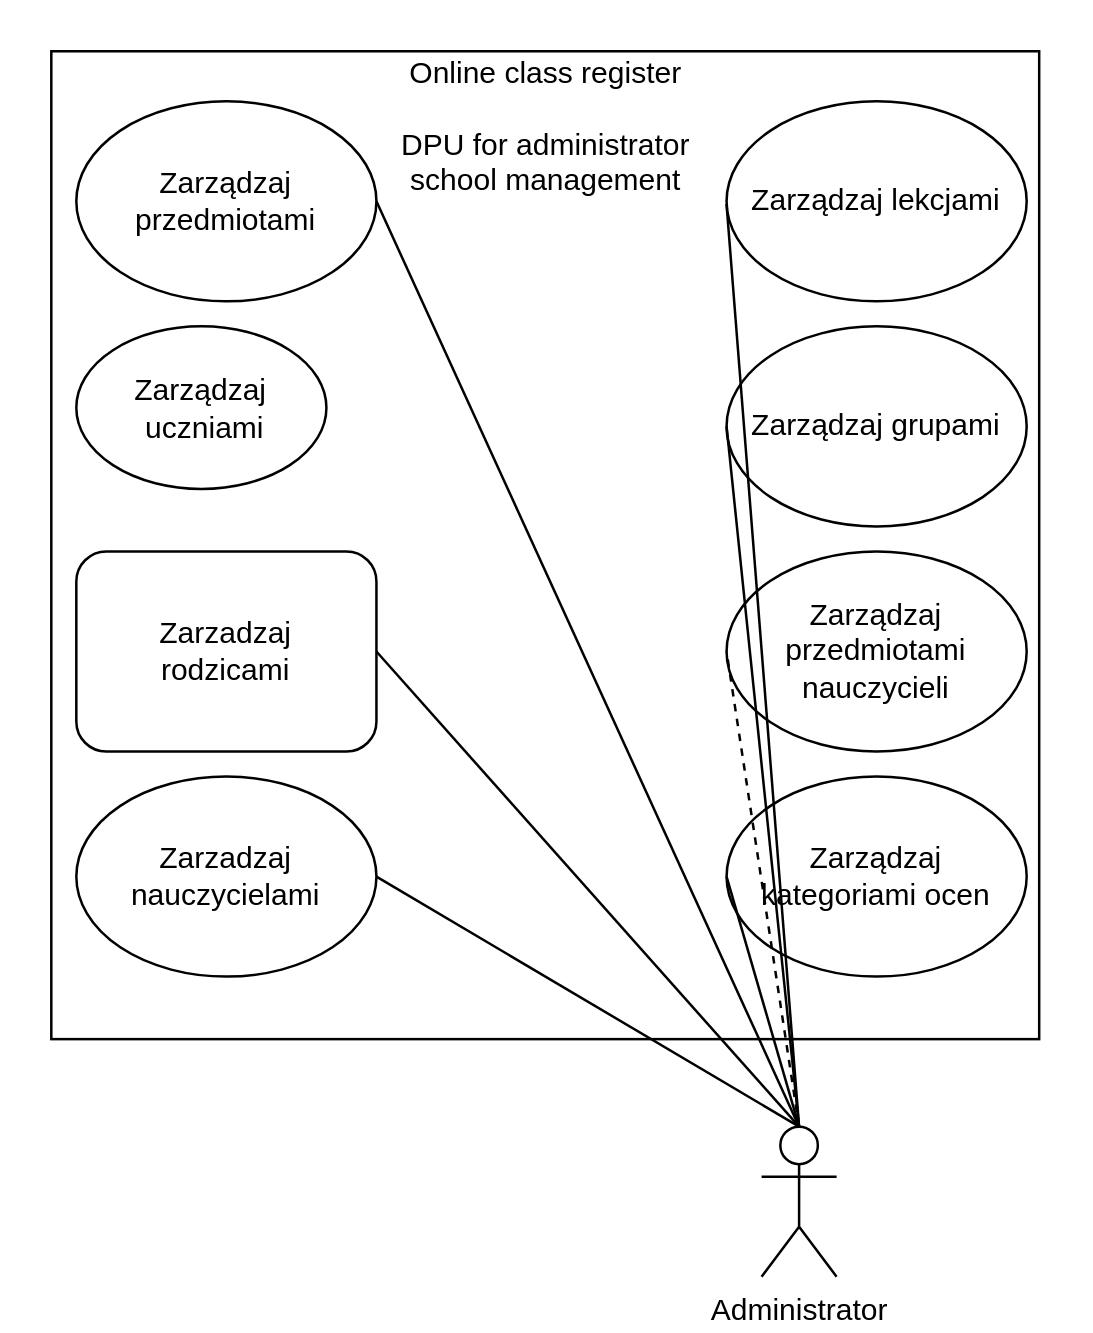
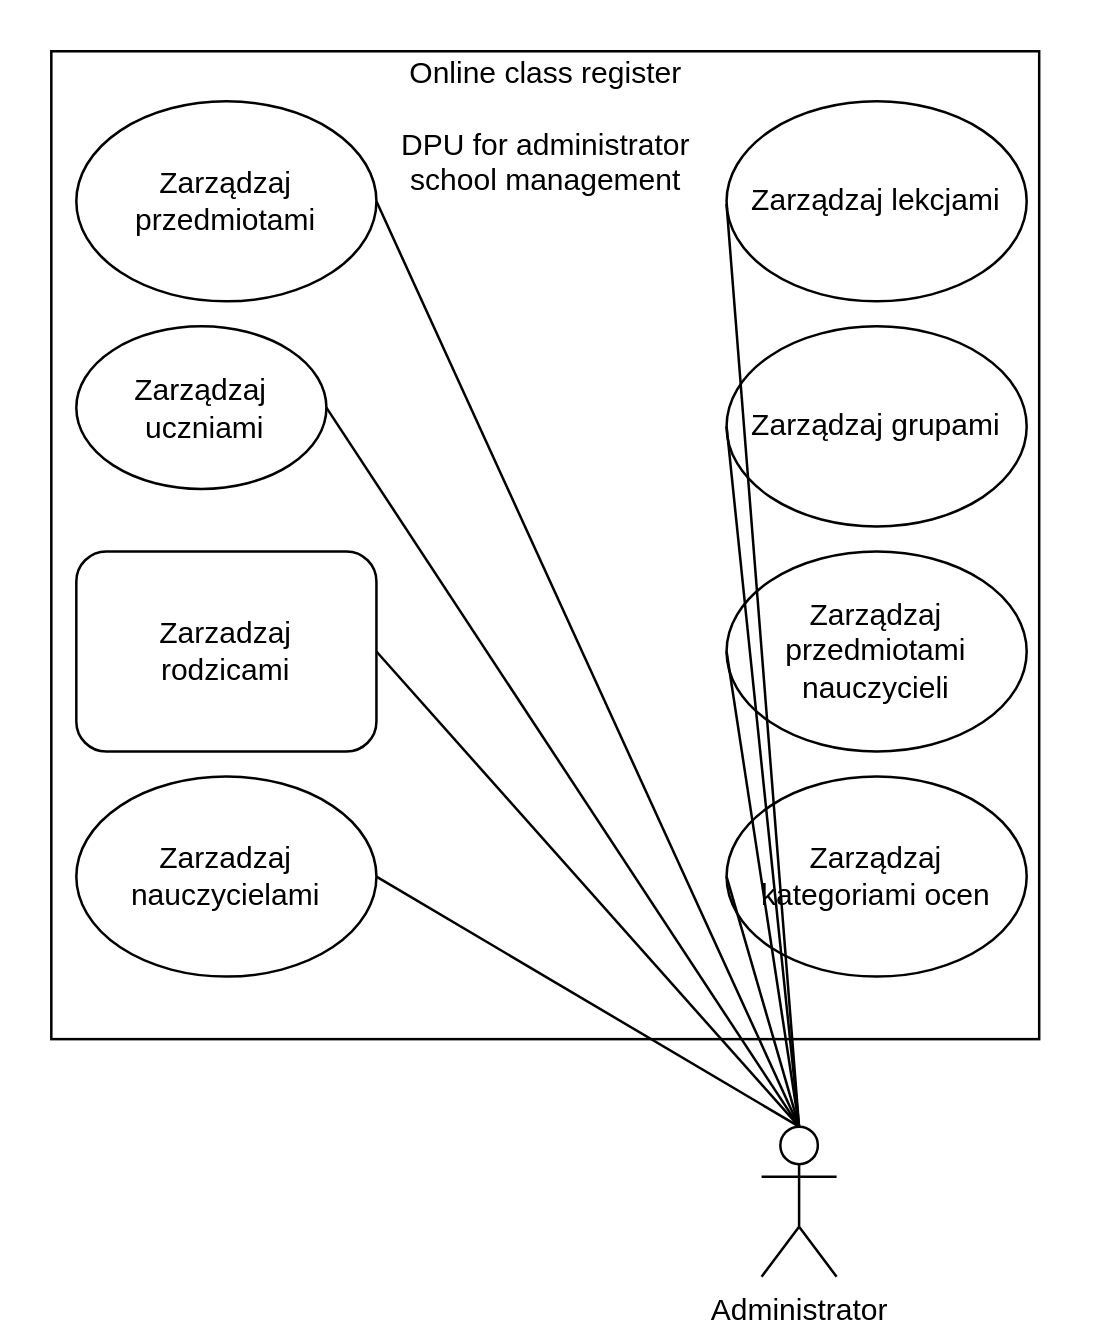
+ <mxCell id="18" value="" style="endArrow=none;html=1;entryX=1;entryY=0.5;entryDx=0;entryDy=0;exitX=0.5;exitY=0;exitDx=0;exitDy=0;exitPerimeter=0;" edge="1" parent="1" source="4" target="8"><mxGeometry width="50" height="50" relative="1" as="geometry"><mxPoint x="210" y="150" as="sourcePoint" /><mxPoint x="260" y="100" as="targetPoint" /></mxGeometry></mxCell>
- <mxCell id="15" value="" style="endArrow=none;html=1;entryX=0;entryY=0.5;entryDx=0;entryDy=0;exitX=0.5;exitY=0;exitDx=0;exitDy=0;exitPerimeter=0;dashed=1;" edge="1" parent="1" source="4" target="11"><mxGeometry width="50" height="50" relative="1" as="geometry"><mxPoint x="210" y="150" as="sourcePoint" /><mxPoint x="260" y="100" as="targetPoint" /></mxGeometry></mxCell>
+ <mxCell id="15" value="" style="endArrow=none;html=1;entryX=0;entryY=0.5;entryDx=0;entryDy=0;exitX=0.5;exitY=0;exitDx=0;exitDy=0;exitPerimeter=0;" edge="1" parent="1" source="4" target="11"><mxGeometry width="50" height="50" relative="1" as="geometry"><mxPoint x="210" y="150" as="sourcePoint" /><mxPoint x="260" y="100" as="targetPoint" /></mxGeometry></mxCell>
